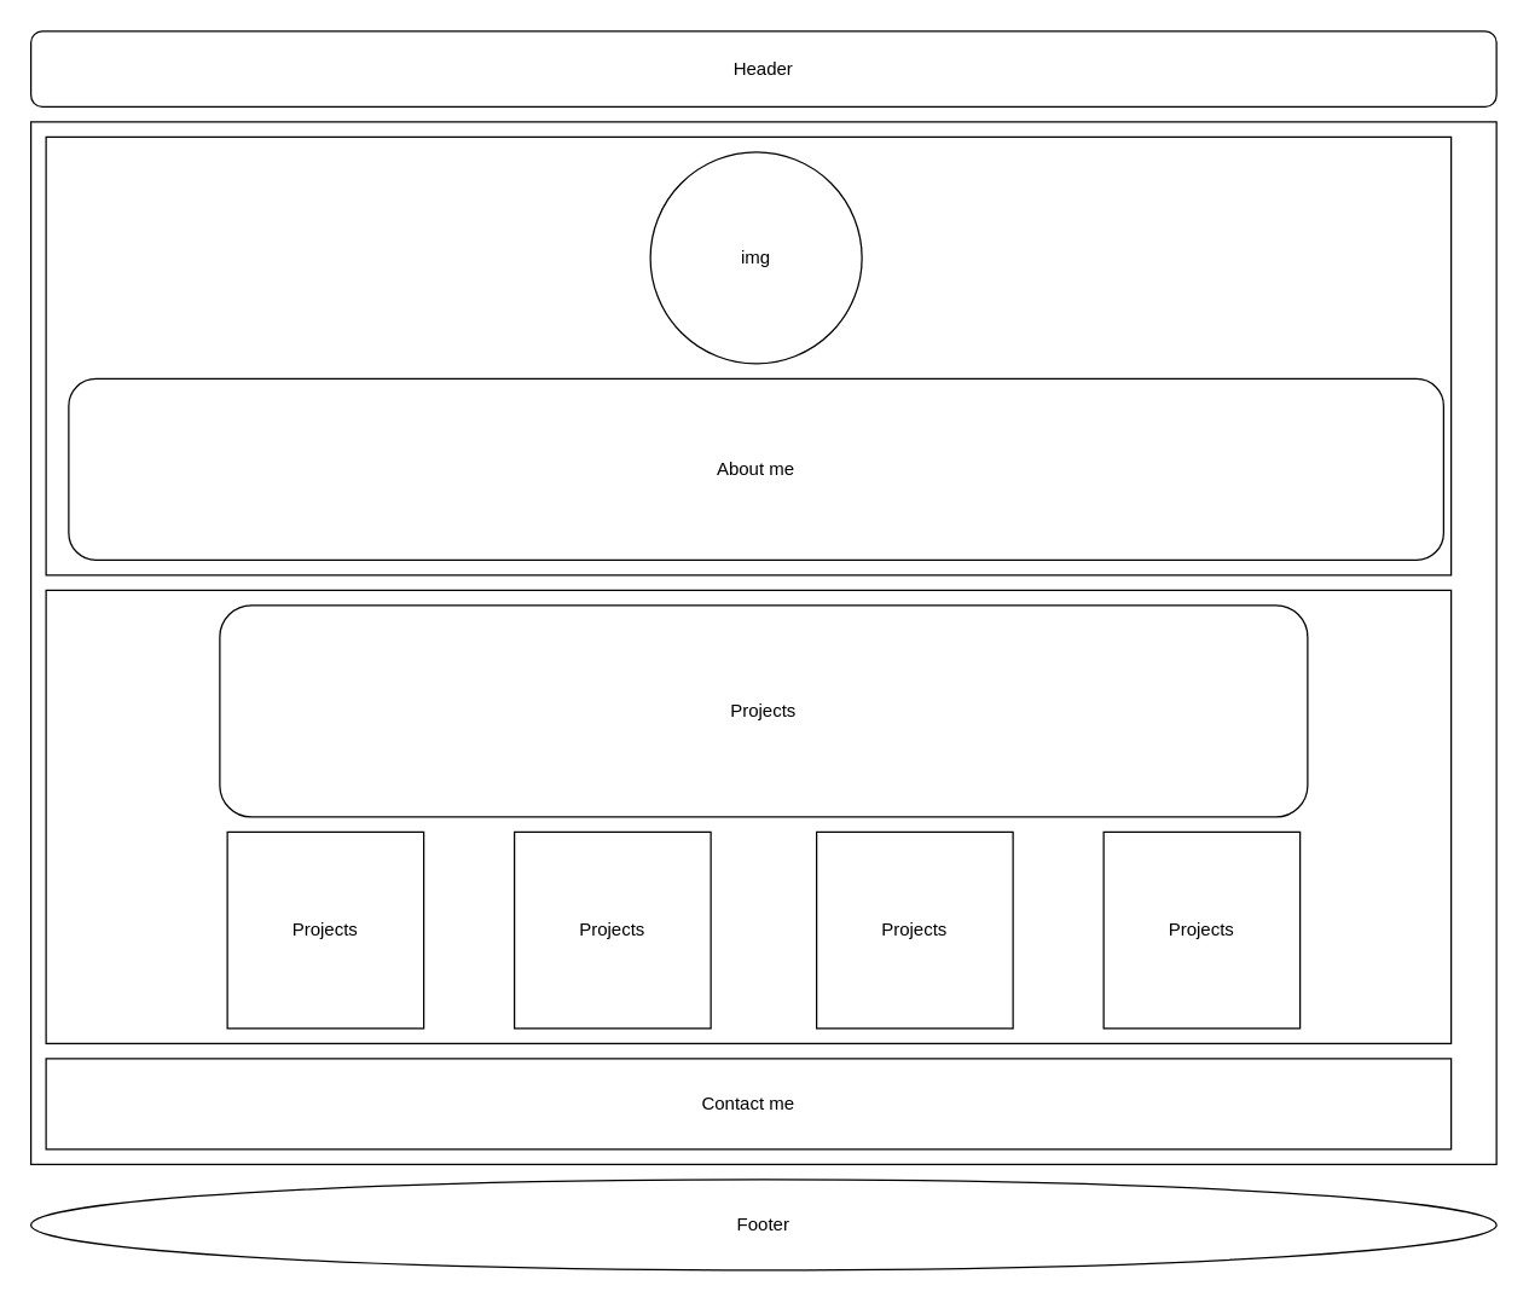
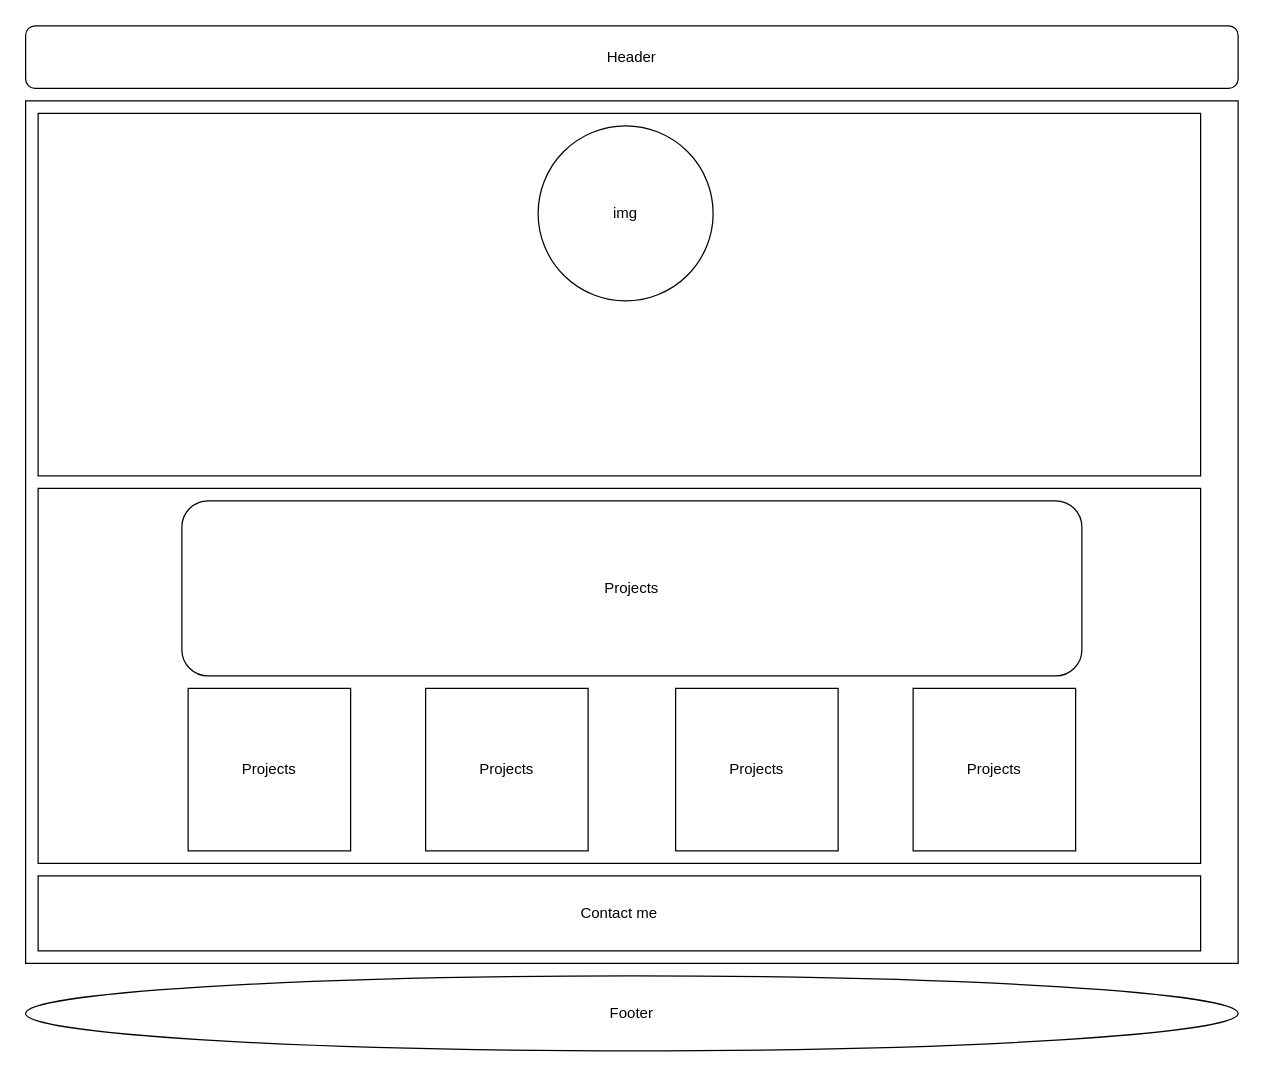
- <mxCell id="7" value="About me" style="rounded=1;whiteSpace=wrap;html=1;" parent="1" vertex="1"><mxGeometry x="45" y="250" width="910" height="120" as="geometry" /></mxCell>
